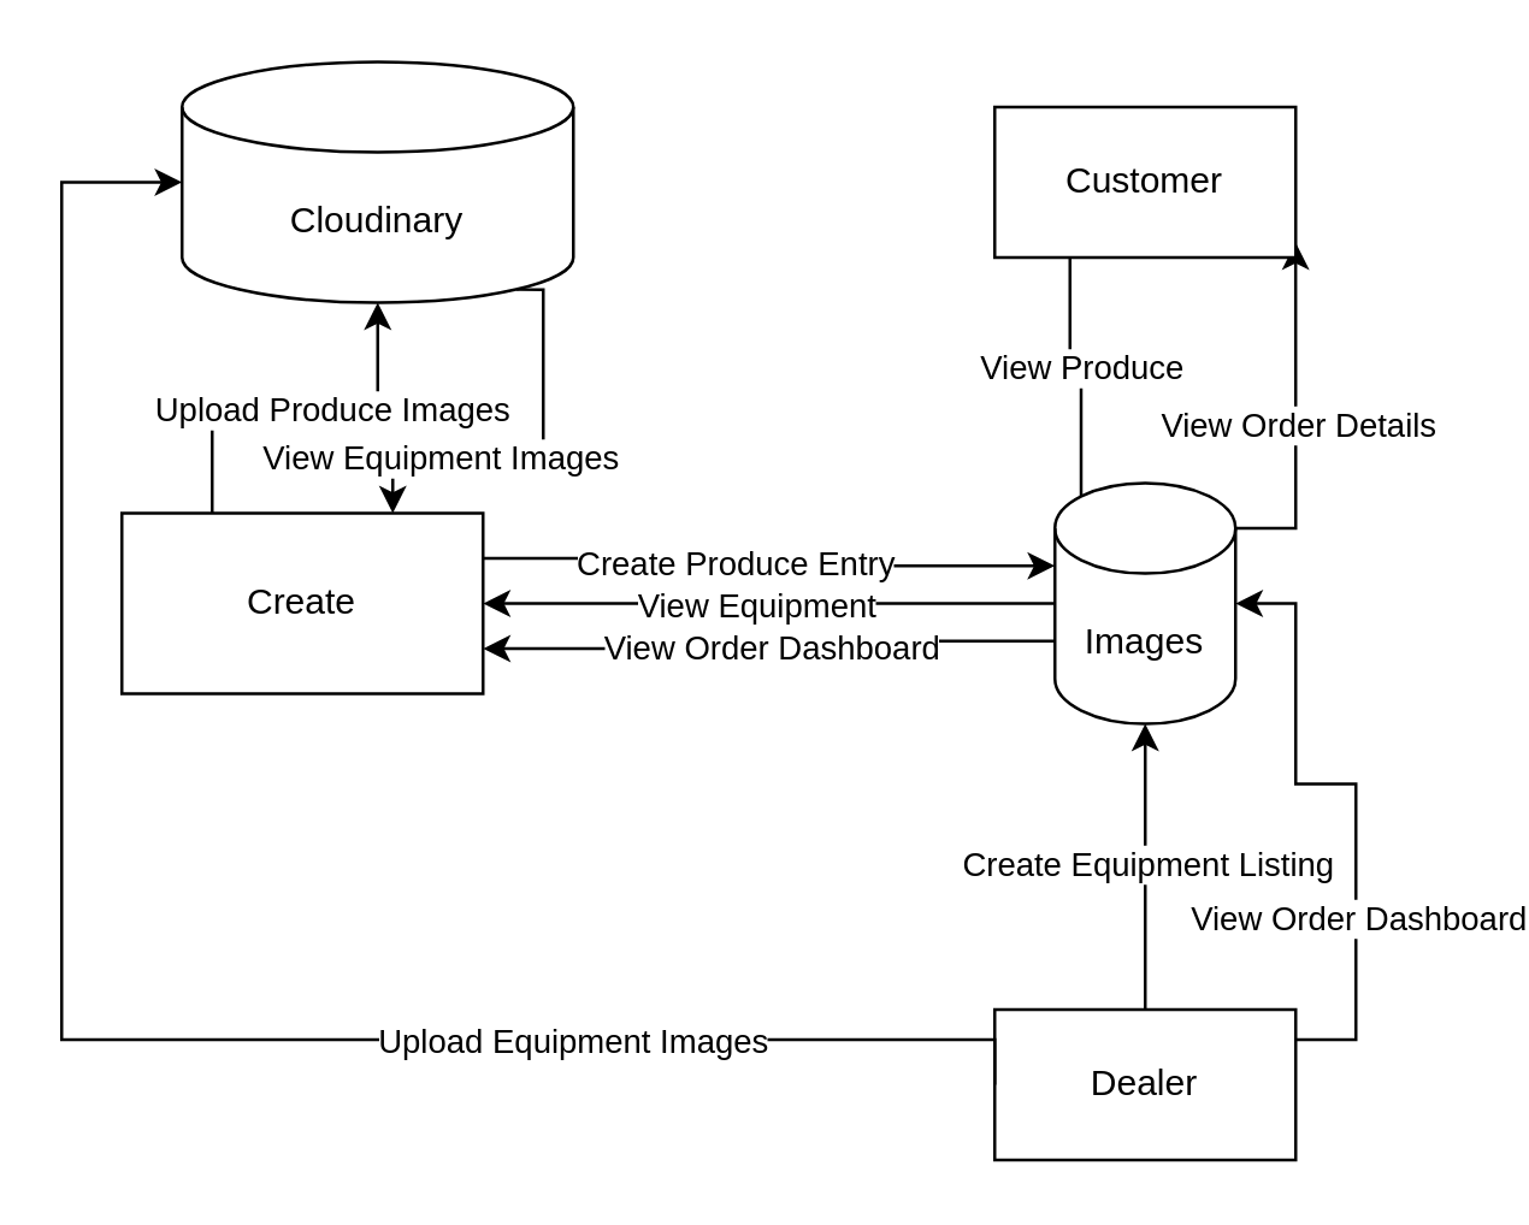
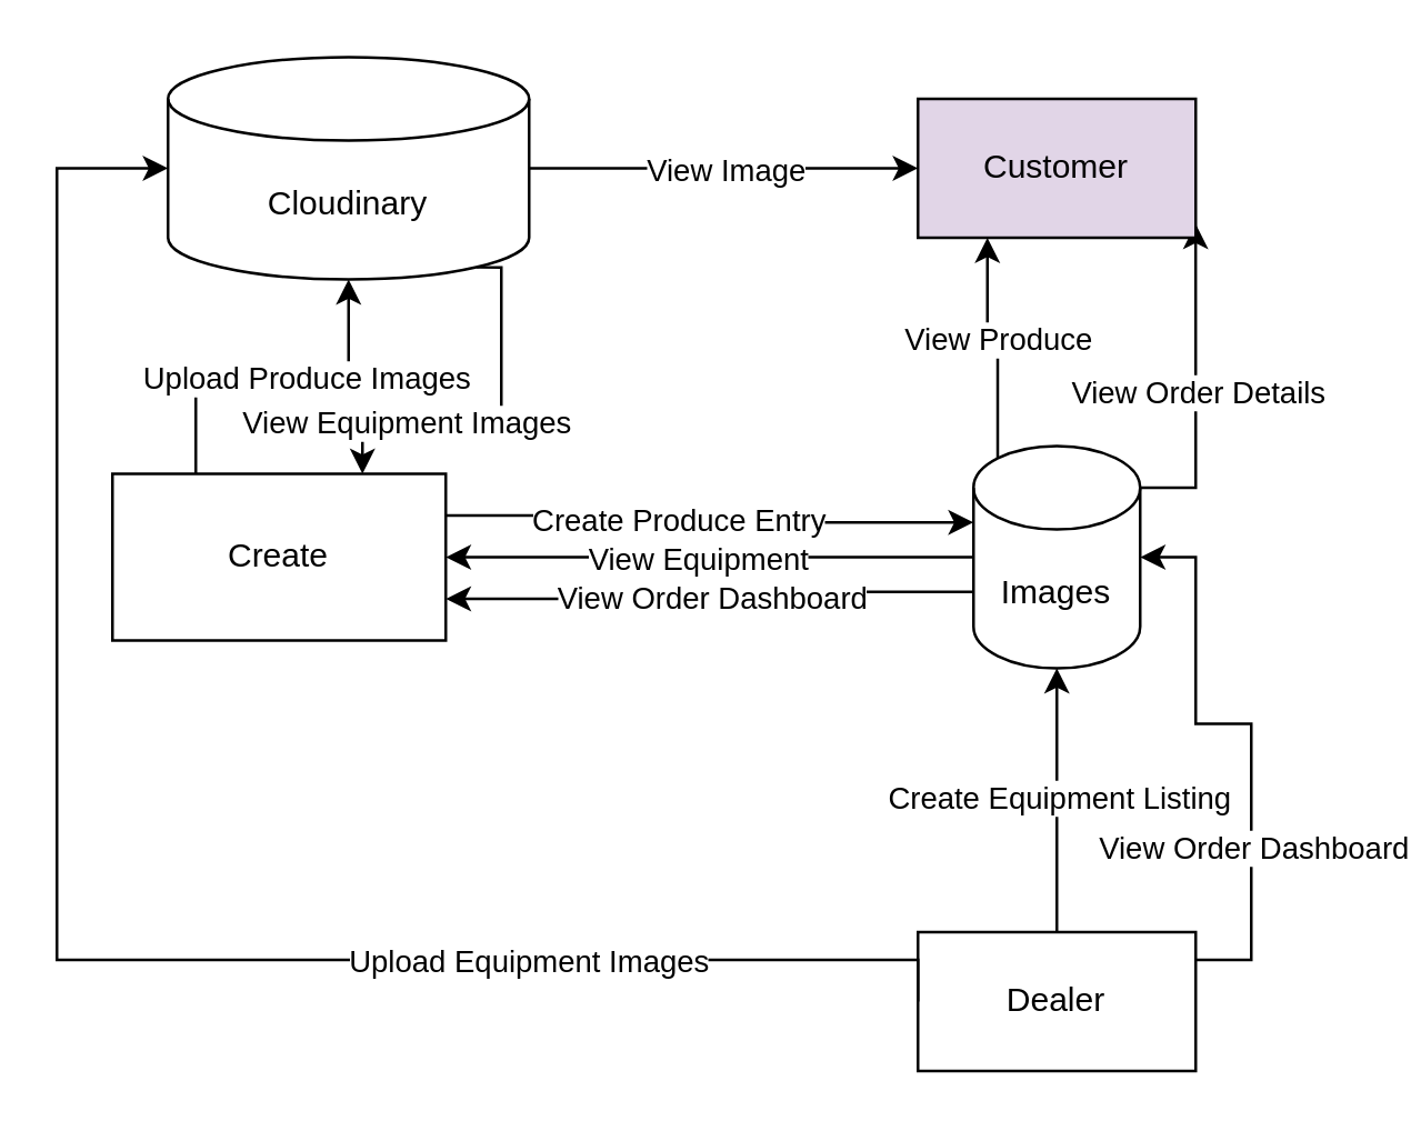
+ <mxCell id="12" style="edgeStyle=orthogonalEdgeStyle;rounded=0;orthogonalLoop=1;jettySize=auto;html=1;entryX=0;entryY=0.5;entryDx=0;entryDy=0;" edge="1" parent="1" source="16" target="26"><mxGeometry relative="1" as="geometry" /></mxCell>
+ <mxCell id="13" value="View Image" style="edgeLabel;html=1;align=center;verticalAlign=middle;resizable=0;points=[];" vertex="1" connectable="0" parent="12"><mxGeometry x="0.202" y="-2" relative="1" as="geometry"><mxPoint x="-14" y="-2" as="offset" /></mxGeometry></mxCell>
- <mxCell id="26" value="Customer" style="html=1;dashed=0;whiteSpace=wrap;" vertex="1" parent="1"><mxGeometry x="330" y="35" width="100" height="50" as="geometry" /></mxCell>
+ <mxCell id="26" value="Customer" style="html=1;dashed=0;whiteSpace=wrap;fillColor=#e1d5e7;" vertex="1" parent="1"><mxGeometry x="330" y="35" width="100" height="50" as="geometry" /></mxCell>
- <mxCell id="7" style="edgeStyle=orthogonalEdgeStyle;rounded=0;orthogonalLoop=1;jettySize=auto;html=1;exitX=0.145;exitY=0;exitDx=0;exitDy=4.35;exitPerimeter=0;entryX=0.25;entryY=1;entryDx=0;entryDy=0;endArrow=none;" edge="1" parent="1" source="11" target="26"><mxGeometry relative="1" as="geometry" /></mxCell>
+ <mxCell id="7" style="edgeStyle=orthogonalEdgeStyle;rounded=0;orthogonalLoop=1;jettySize=auto;html=1;exitX=0.145;exitY=0;exitDx=0;exitDy=4.35;exitPerimeter=0;entryX=0.25;entryY=1;entryDx=0;entryDy=0;" edge="1" parent="1" source="11" target="26"><mxGeometry relative="1" as="geometry" /></mxCell>
